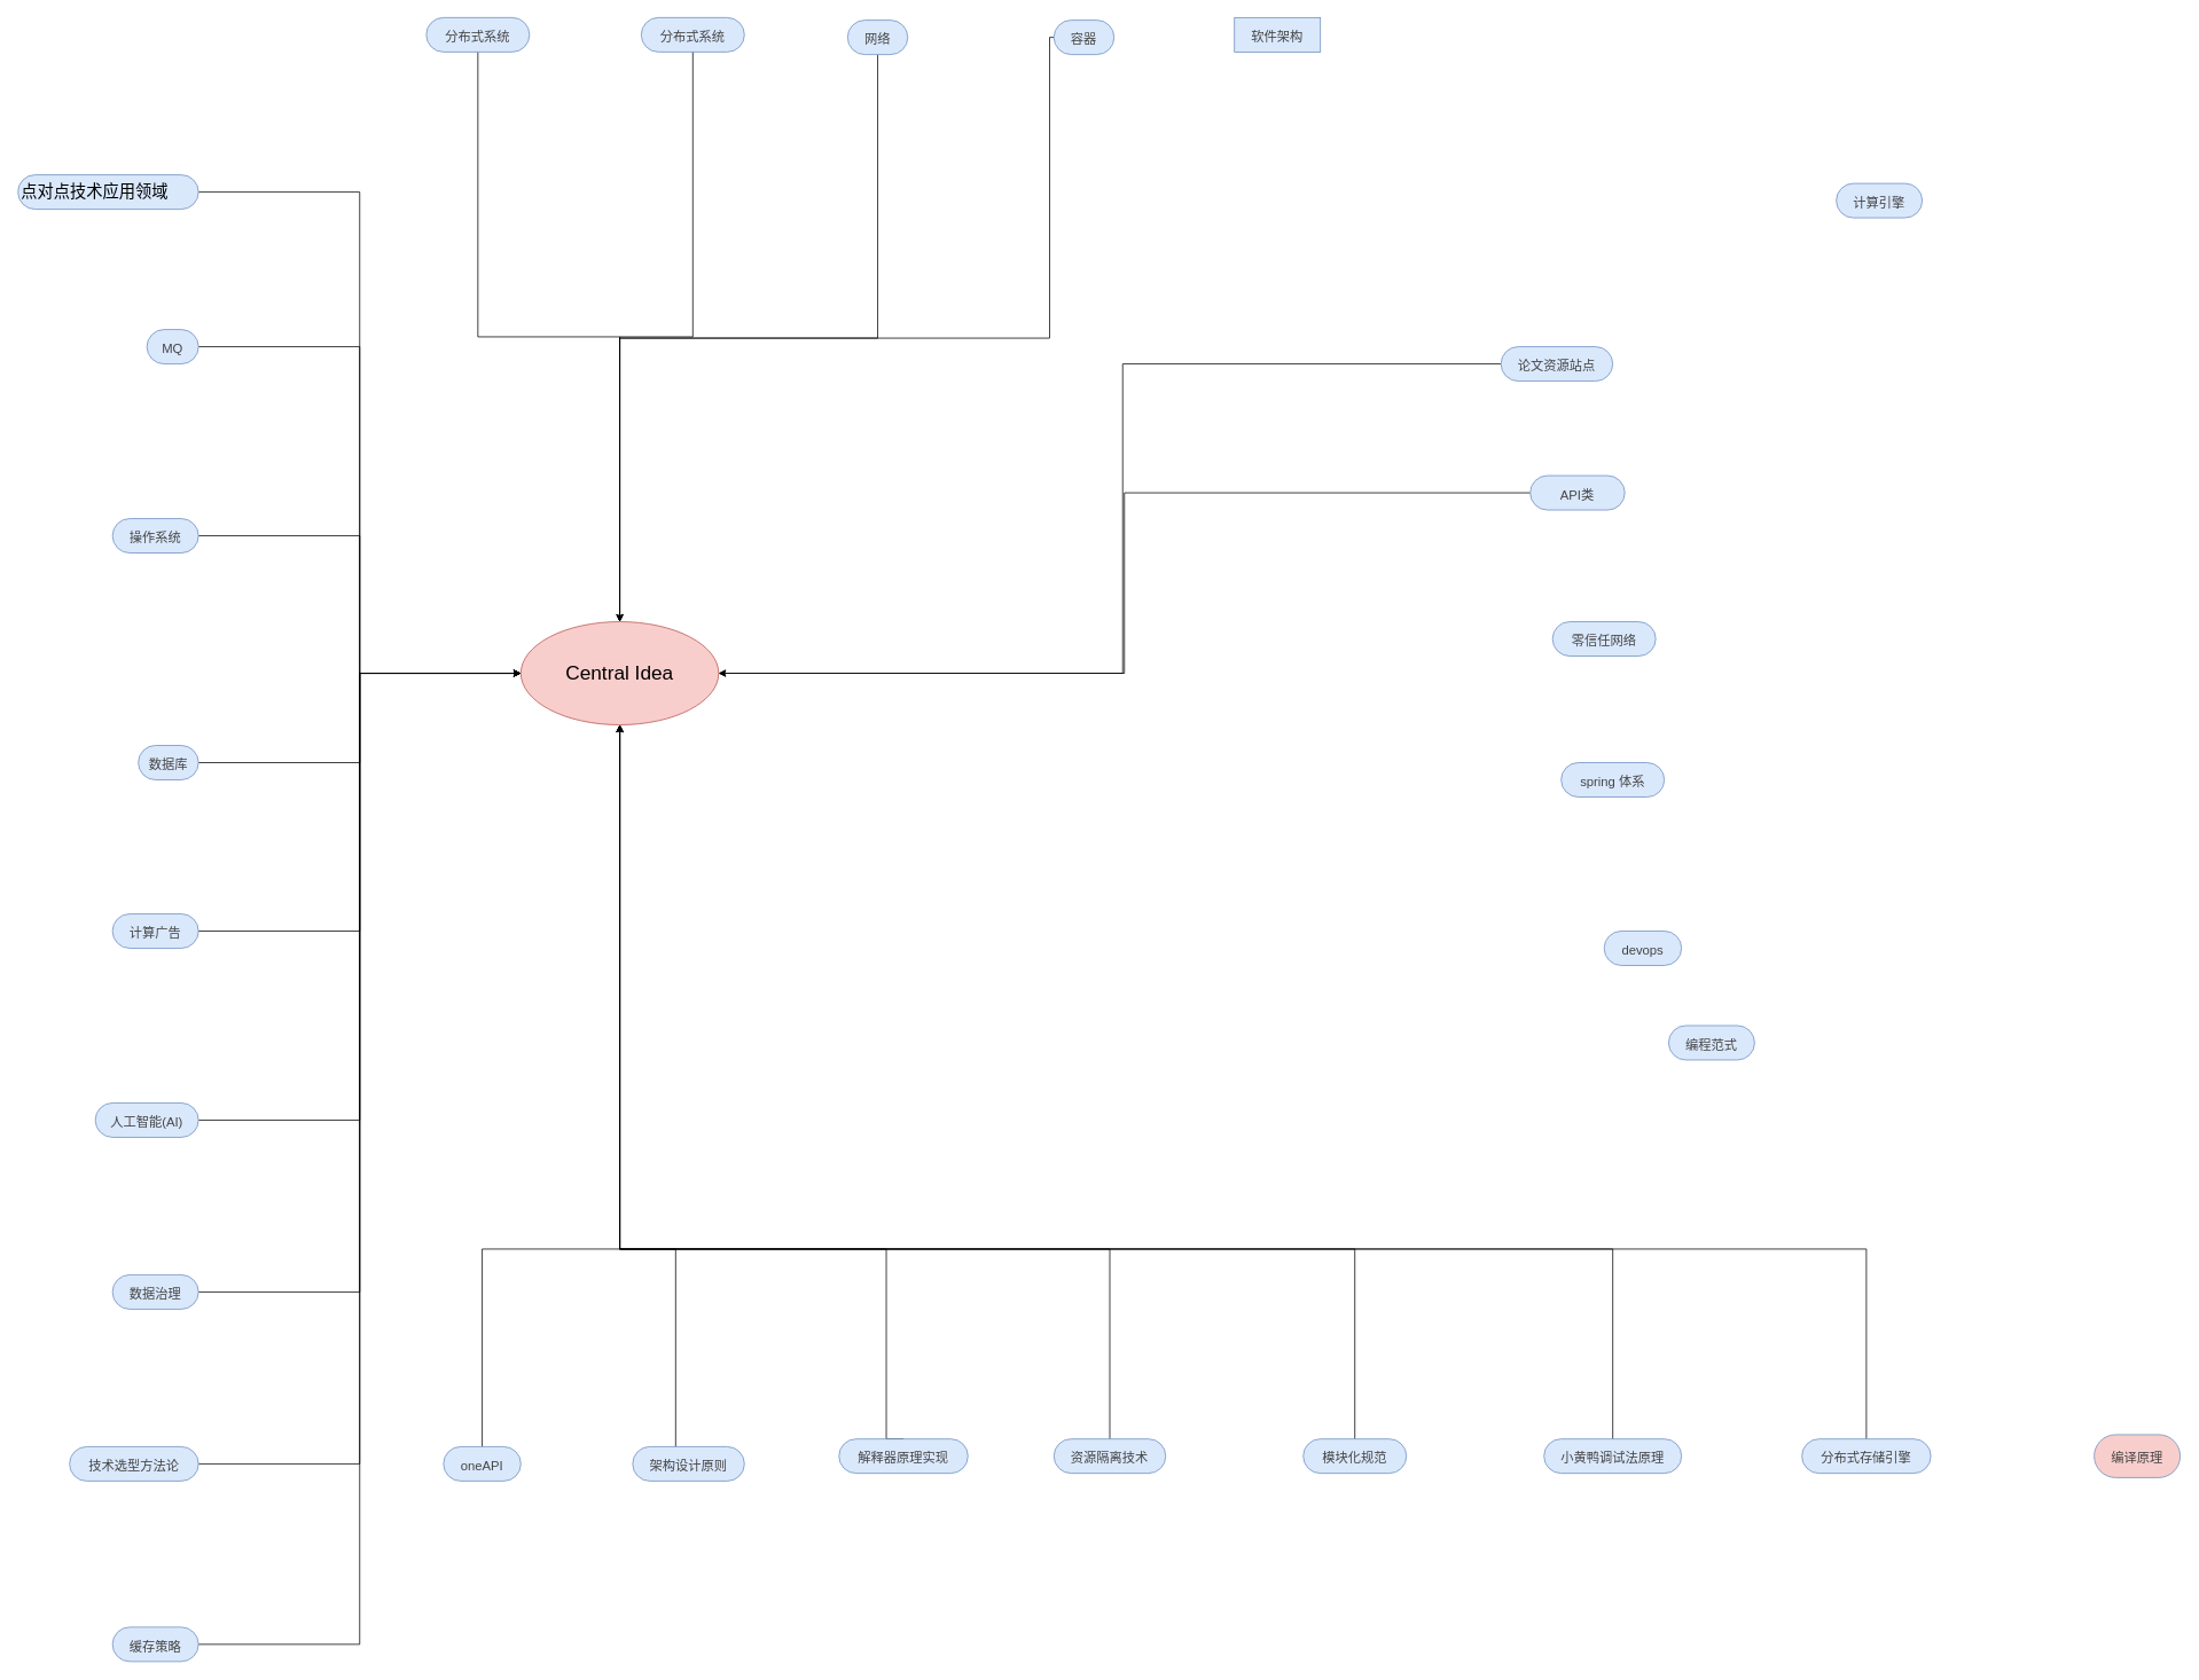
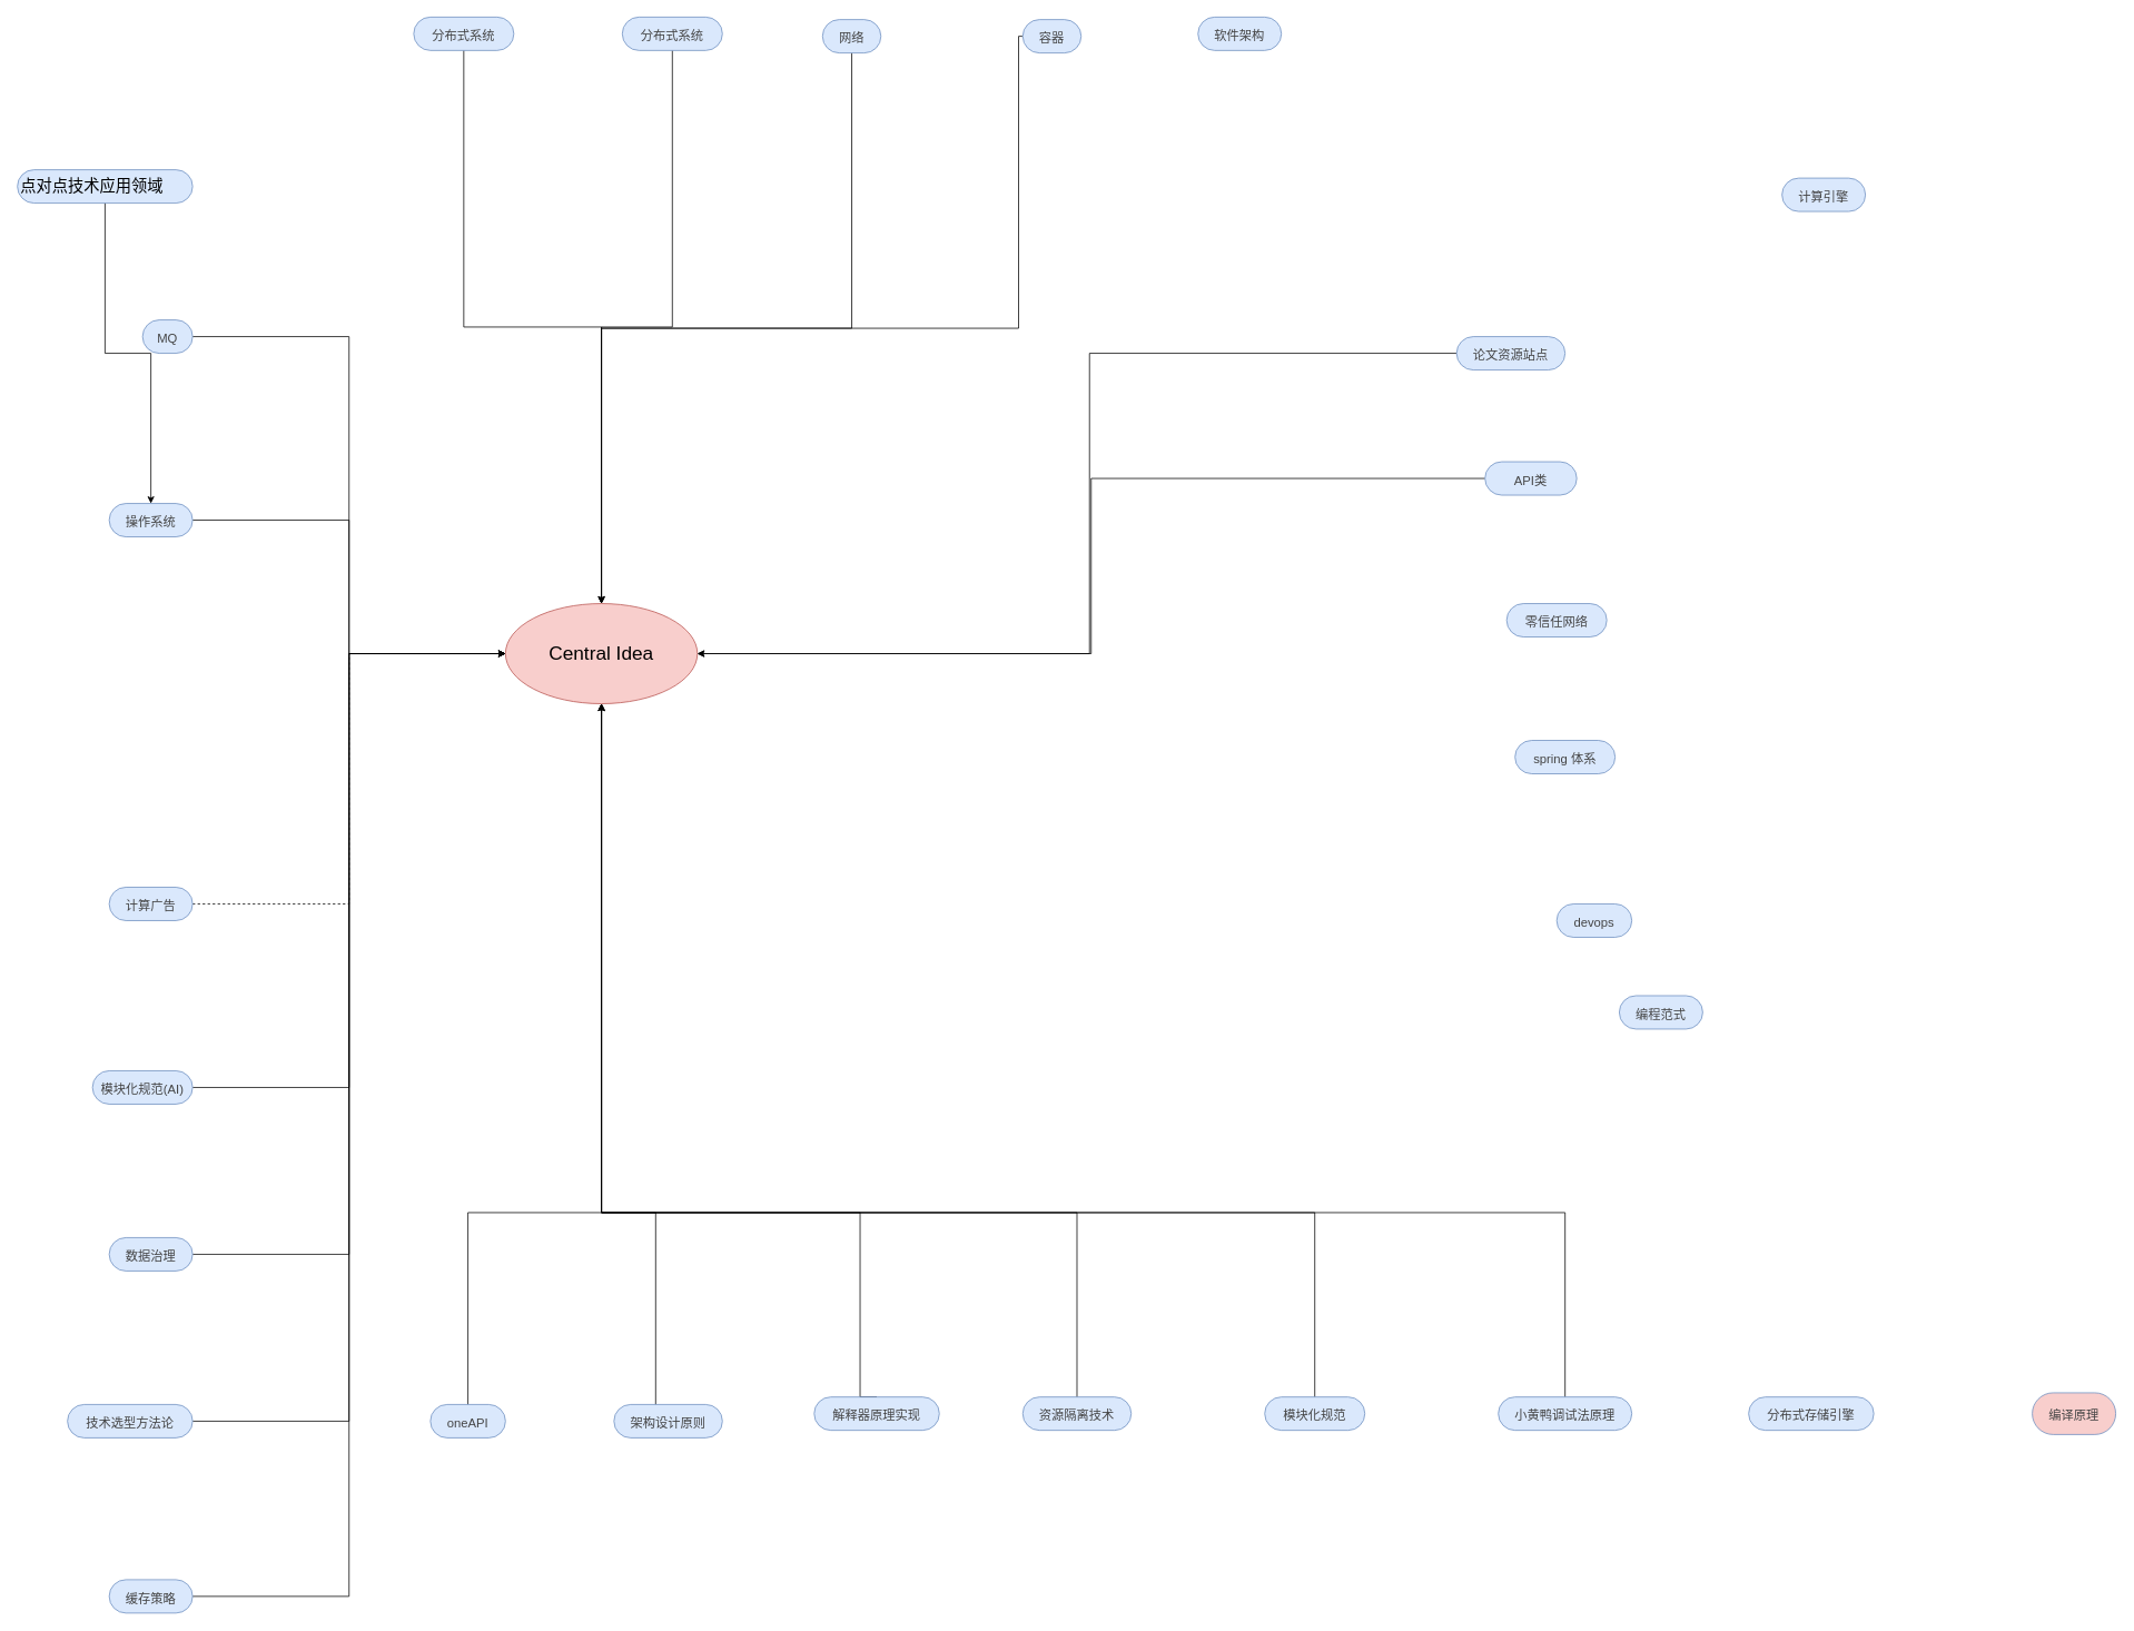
- <mxCell id="41" value="&lt;span style=&quot;color: rgb(68 , 68 , 68) ; font-size: 15px ; text-align: left&quot;&gt;软件架构&lt;br&gt;&lt;/span&gt;" style="whiteSpace=wrap;html=1;arcSize=50;align=center;verticalAlign=middle;strokeWidth=1;autosize=1;spacing=4;treeFolding=1;treeMoving=1;newEdgeStyle={&quot;edgeStyle&quot;:&quot;entityRelationEdgeStyle&quot;,&quot;startArrow&quot;:&quot;none&quot;,&quot;endArrow&quot;:&quot;none&quot;,&quot;segment&quot;:10,&quot;curved&quot;:1};labelBackgroundColor=none;fontSize=23;fillColor=#dae8fc;strokeColor=#6c8ebf;rounded=0;" vertex="1" parent="1"><mxGeometry x="1435" y="20" width="100" height="40" as="geometry" /></mxCell>
+ <mxCell id="41" value="&lt;span style=&quot;color: rgb(68 , 68 , 68) ; font-size: 15px ; text-align: left&quot;&gt;软件架构&lt;br&gt;&lt;/span&gt;" style="whiteSpace=wrap;html=1;rounded=1;arcSize=50;align=center;verticalAlign=middle;strokeWidth=1;autosize=1;spacing=4;treeFolding=1;treeMoving=1;newEdgeStyle={&quot;edgeStyle&quot;:&quot;entityRelationEdgeStyle&quot;,&quot;startArrow&quot;:&quot;none&quot;,&quot;endArrow&quot;:&quot;none&quot;,&quot;segment&quot;:10,&quot;curved&quot;:1};labelBackgroundColor=none;fontSize=23;fillColor=#dae8fc;strokeColor=#6c8ebf;" vertex="1" parent="1"><mxGeometry x="1435" y="20" width="100" height="40" as="geometry" /></mxCell>
- <mxCell id="48" style="edgeStyle=orthogonalEdgeStyle;rounded=0;orthogonalLoop=1;jettySize=auto;html=1;entryX=0;entryY=0.5;entryDx=0;entryDy=0;fontSize=19;fontColor=#FF0000;targetPerimeterSpacing=0;" edge="1" parent="1" source="49" target="2"><mxGeometry relative="1" as="geometry" /></mxCell>
+ <mxCell id="48" style="edgeStyle=orthogonalEdgeStyle;rounded=0;orthogonalLoop=1;jettySize=auto;html=1;fontSize=19;fontColor=#FF0000;targetPerimeterSpacing=0;" edge="1" parent="1" source="49" target="43"><mxGeometry relative="1" as="geometry" /></mxCell>
- <mxCell id="32" value="&lt;span style=&quot;color: rgb(68 , 68 , 68) ; font-size: 15px ; text-align: left&quot;&gt;数据库&lt;br&gt;&lt;/span&gt;" style="whiteSpace=wrap;html=1;rounded=1;arcSize=50;align=center;verticalAlign=middle;strokeWidth=1;autosize=1;spacing=4;treeFolding=1;treeMoving=1;newEdgeStyle={&quot;edgeStyle&quot;:&quot;entityRelationEdgeStyle&quot;,&quot;startArrow&quot;:&quot;none&quot;,&quot;endArrow&quot;:&quot;none&quot;,&quot;segment&quot;:10,&quot;curved&quot;:1};labelBackgroundColor=none;fontSize=23;fillColor=#dae8fc;strokeColor=#6c8ebf;" vertex="1" parent="1"><mxGeometry x="160" y="867" width="70" height="40" as="geometry" /></mxCell>
- <mxCell id="31" style="edgeStyle=orthogonalEdgeStyle;rounded=0;orthogonalLoop=1;jettySize=auto;html=1;entryX=0;entryY=0.5;entryDx=0;entryDy=0;fontSize=19;fontColor=#FF0000;targetPerimeterSpacing=0;" edge="1" parent="1" source="32" target="2"><mxGeometry relative="1" as="geometry" /></mxCell>
- <mxCell id="29" style="edgeStyle=orthogonalEdgeStyle;rounded=0;orthogonalLoop=1;jettySize=auto;html=1;entryX=0;entryY=0.5;entryDx=0;entryDy=0;fontSize=19;fontColor=#FF0000;targetPerimeterSpacing=0;" edge="1" parent="1" source="30" target="2"><mxGeometry relative="1" as="geometry" /></mxCell>
+ <mxCell id="29" style="edgeStyle=orthogonalEdgeStyle;rounded=0;orthogonalLoop=1;jettySize=auto;html=1;entryX=0;entryY=0.5;entryDx=0;entryDy=0;fontSize=19;fontColor=#FF0000;targetPerimeterSpacing=0;dashed=1;" edge="1" parent="1" source="30" target="2"><mxGeometry relative="1" as="geometry" /></mxCell>
- <mxCell id="28" value="&lt;span style=&quot;color: rgb(68 , 68 , 68) ; font-size: 15px ; text-align: left&quot;&gt;人工智能(AI)&lt;br&gt;&lt;/span&gt;" style="whiteSpace=wrap;html=1;rounded=1;arcSize=50;align=center;verticalAlign=middle;strokeWidth=1;autosize=1;spacing=4;treeFolding=1;treeMoving=1;newEdgeStyle={&quot;edgeStyle&quot;:&quot;entityRelationEdgeStyle&quot;,&quot;startArrow&quot;:&quot;none&quot;,&quot;endArrow&quot;:&quot;none&quot;,&quot;segment&quot;:10,&quot;curved&quot;:1};labelBackgroundColor=none;fontSize=23;fillColor=#dae8fc;strokeColor=#6c8ebf;" vertex="1" parent="1"><mxGeometry x="110" y="1283" width="120" height="40" as="geometry" /></mxCell>
+ <mxCell id="28" value="&lt;span style=&quot;color: rgb(68 , 68 , 68) ; font-size: 15px ; text-align: left&quot;&gt;模块化规范(AI)&lt;br&gt;&lt;/span&gt;" style="whiteSpace=wrap;html=1;rounded=1;arcSize=50;align=center;verticalAlign=middle;strokeWidth=1;autosize=1;spacing=4;treeFolding=1;treeMoving=1;newEdgeStyle={&quot;edgeStyle&quot;:&quot;entityRelationEdgeStyle&quot;,&quot;startArrow&quot;:&quot;none&quot;,&quot;endArrow&quot;:&quot;none&quot;,&quot;segment&quot;:10,&quot;curved&quot;:1};labelBackgroundColor=none;fontSize=23;fillColor=#dae8fc;strokeColor=#6c8ebf;" vertex="1" parent="1"><mxGeometry x="110" y="1283" width="120" height="40" as="geometry" /></mxCell>
- <mxCell id="52" style="edgeStyle=orthogonalEdgeStyle;rounded=0;orthogonalLoop=1;jettySize=auto;html=1;entryX=0.5;entryY=1;entryDx=0;entryDy=0;fontSize=19;fontColor=#FF0000;targetPerimeterSpacing=0;" edge="1" parent="1" source="53" target="2"><mxGeometry relative="1" as="geometry"><Array as="points"><mxPoint x="2170" y="1453" /><mxPoint x="720" y="1453" /></Array></mxGeometry></mxCell>
